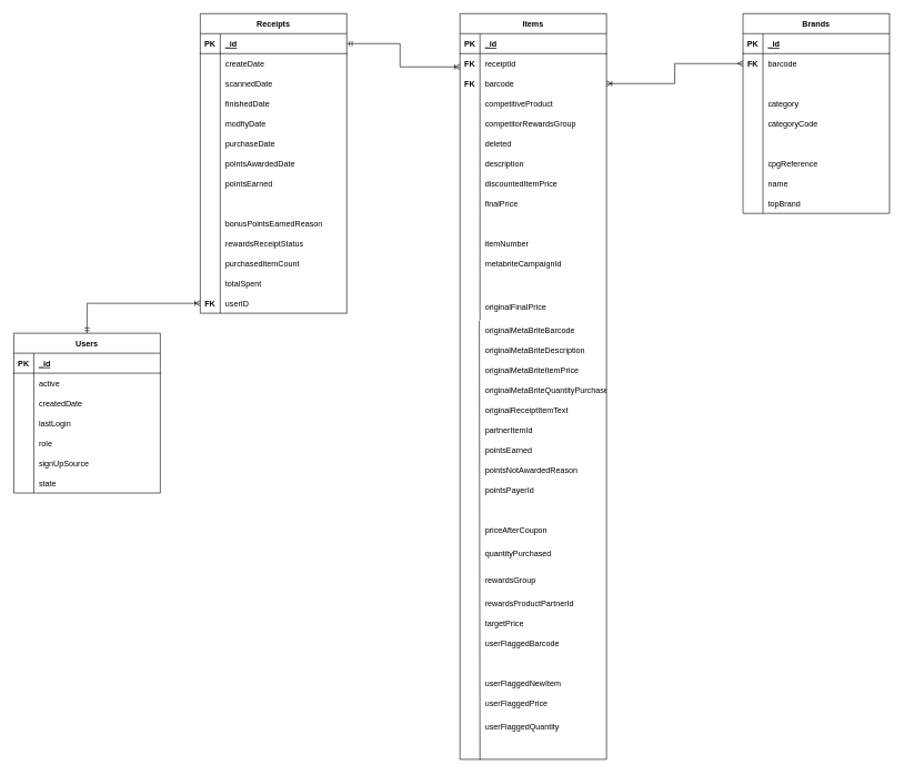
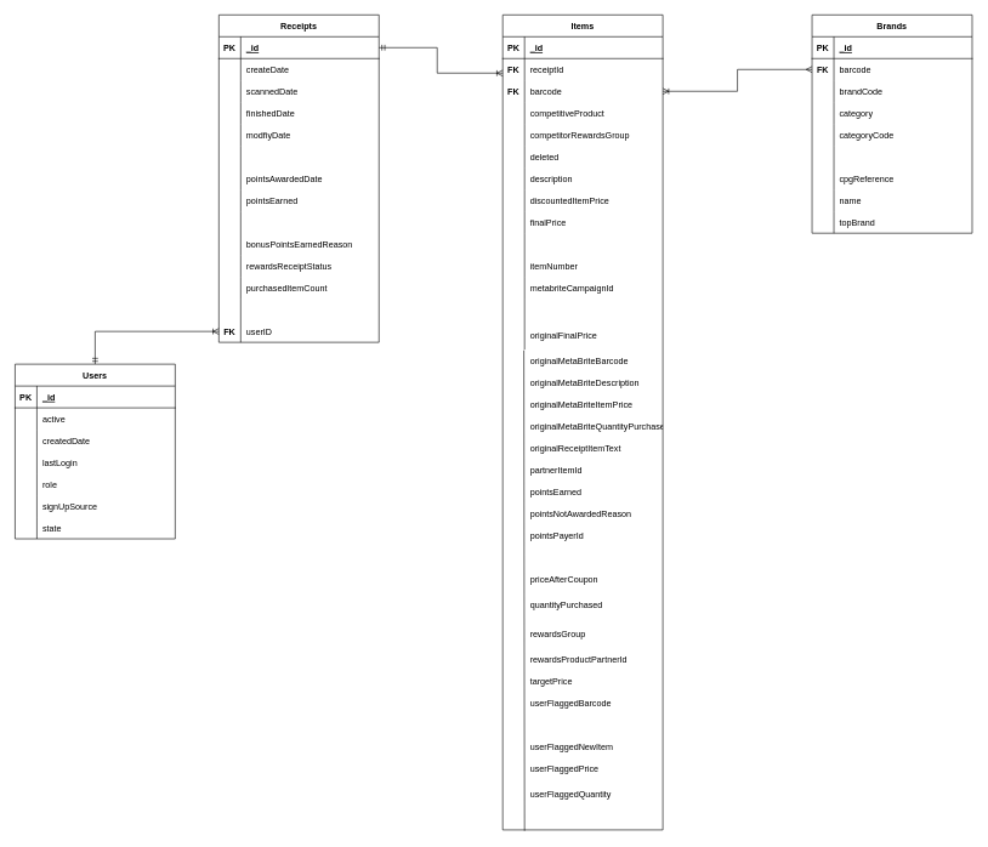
+ <mxCell id="118" value="brandCode" style="shape=partialRectangle;overflow=hidden;connectable=0;fillColor=none;top=0;left=0;bottom=0;right=0;align=left;spacingLeft=6;" parent="116" vertex="1"><mxGeometry x="30" width="190" height="30" as="geometry"><mxRectangle width="190" height="30" as="alternateBounds" /></mxGeometry></mxCell>
- <mxCell id="84" value="purchaseDate" style="shape=partialRectangle;overflow=hidden;connectable=0;fillColor=none;top=0;left=0;bottom=0;right=0;align=left;spacingLeft=6;" parent="82" vertex="1"><mxGeometry x="30" width="190" height="30" as="geometry"><mxRectangle width="190" height="30" as="alternateBounds" /></mxGeometry></mxCell>
- <mxCell id="104" value="totalSpent" style="shape=partialRectangle;overflow=hidden;connectable=0;fillColor=none;top=0;left=0;bottom=0;right=0;align=left;spacingLeft=6;" parent="102" vertex="1"><mxGeometry x="30" width="190" height="30" as="geometry"><mxRectangle width="190" height="30" as="alternateBounds" /></mxGeometry></mxCell>
